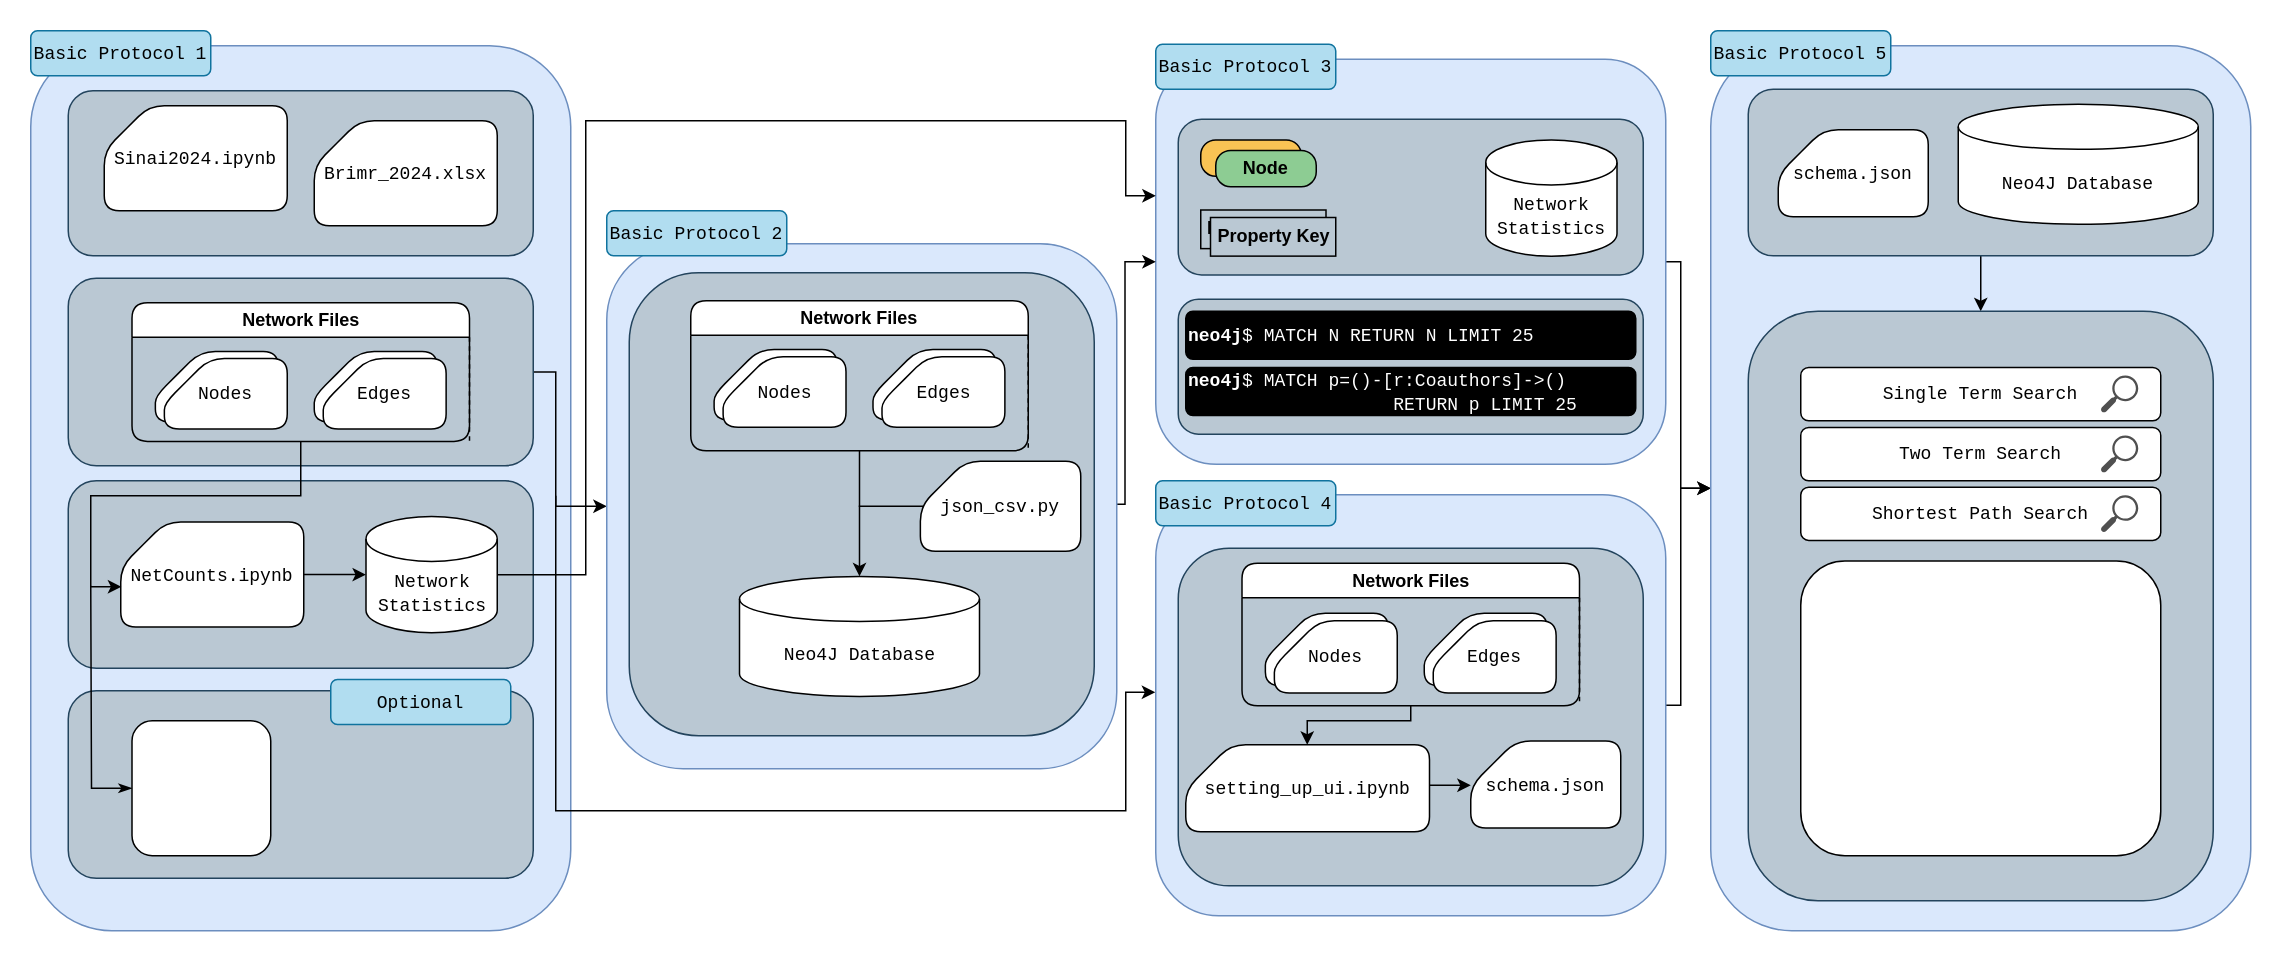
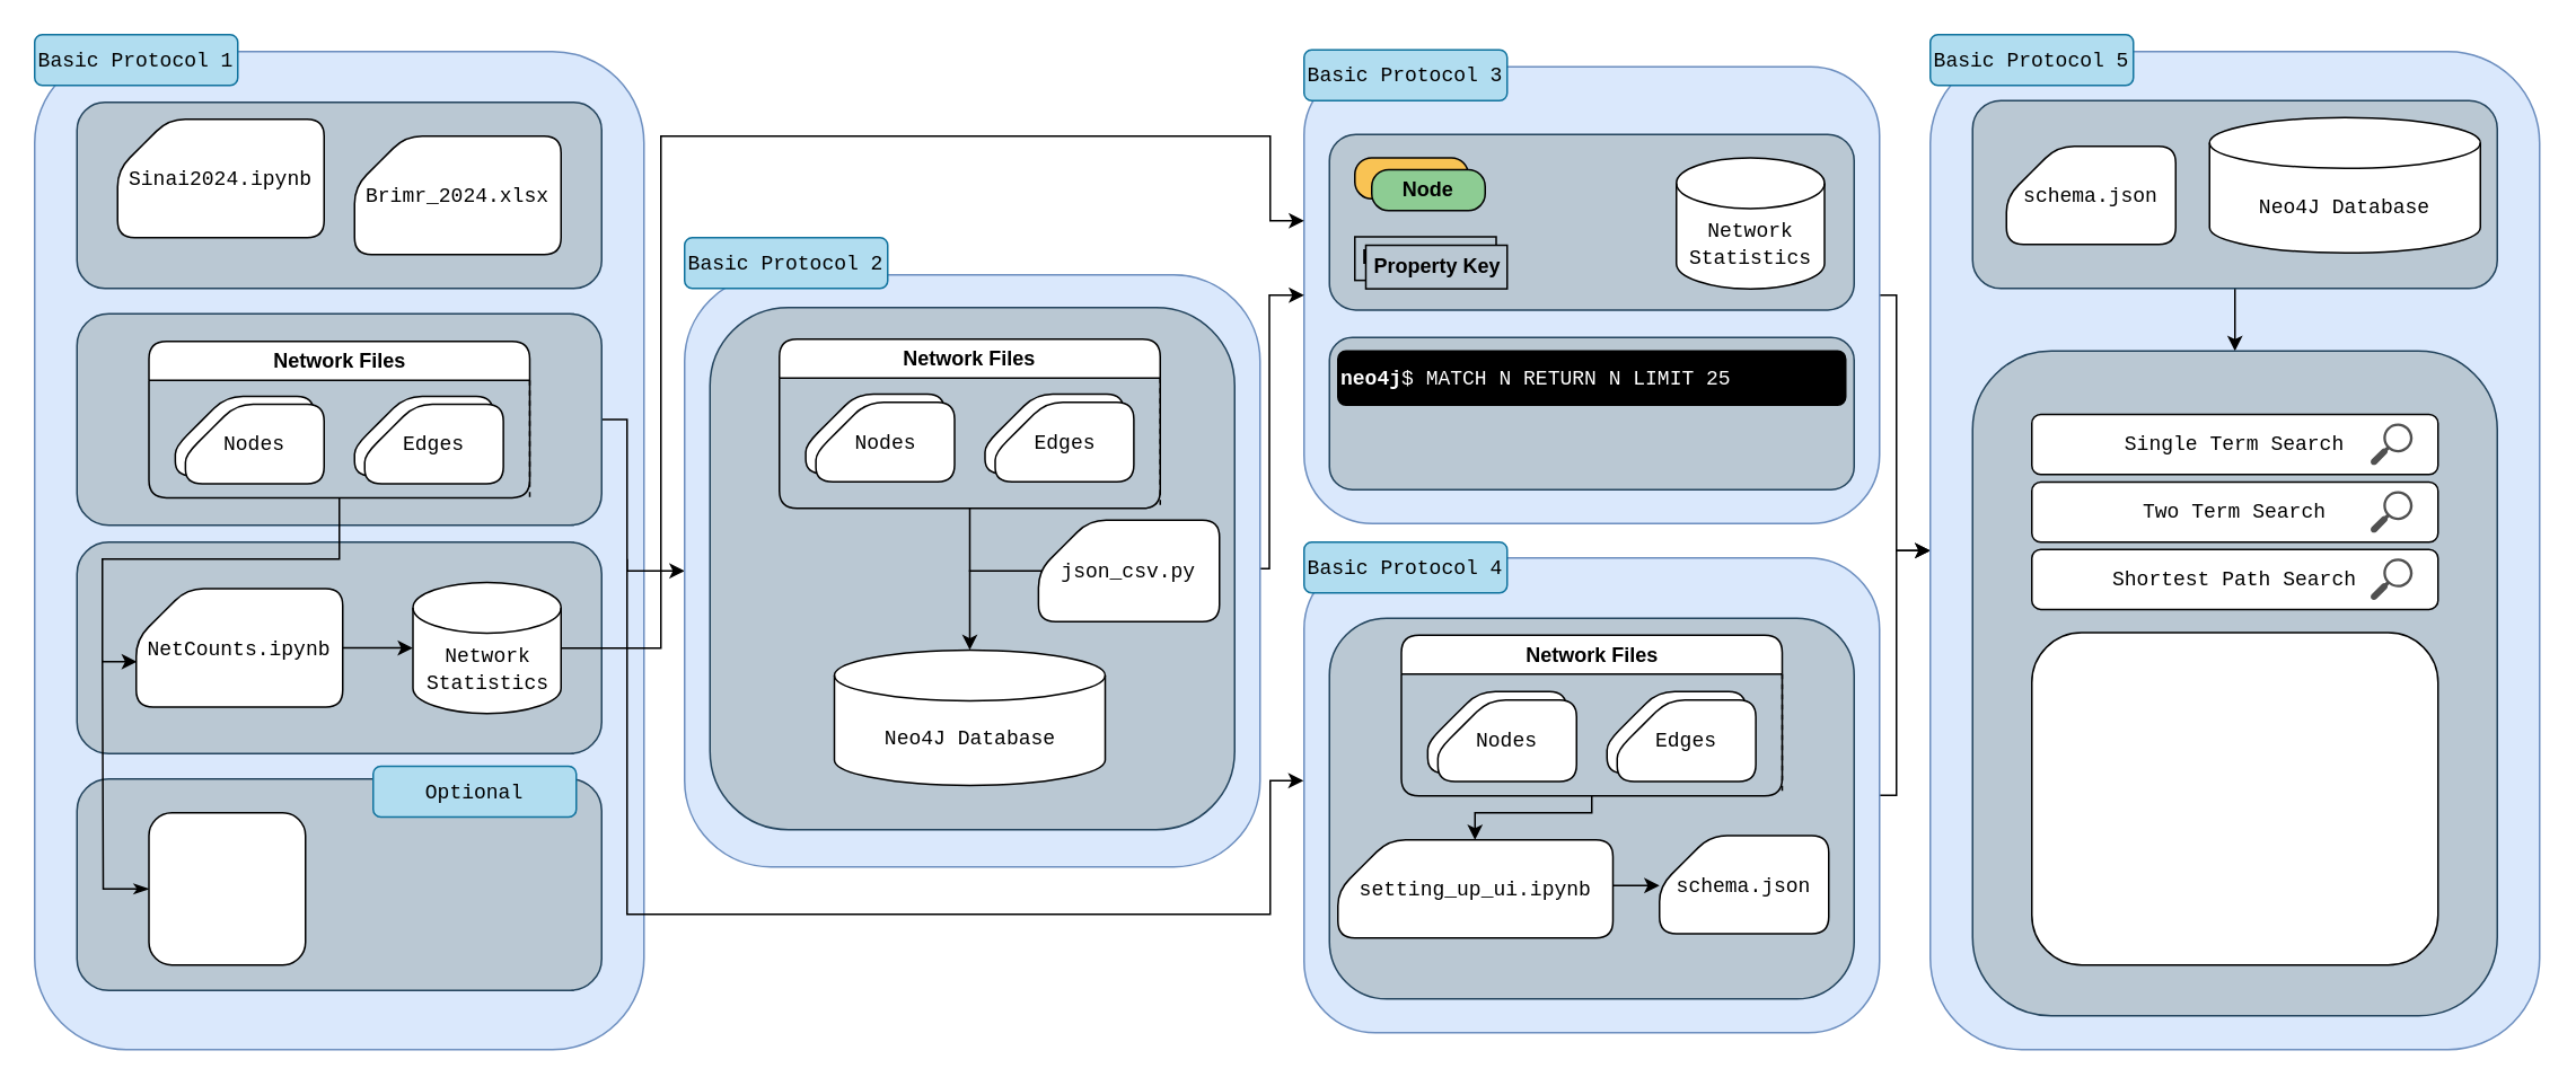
- <mxCell id="43" value="&lt;div align=&quot;left&quot;&gt;&lt;font face=&quot;Courier New&quot;&gt;&lt;span style=&quot;color: rgb(255, 255, 255);&quot;&gt;&lt;b&gt;neo4j&lt;/b&gt;$ MATCH p=()-[r:Coauthors]-&amp;gt;() &lt;span style=&quot;white-space: pre;&quot;&gt;&#09;&lt;/span&gt; &lt;span style=&quot;white-space: pre;&quot;&gt;&#09;&lt;/span&gt;&amp;nbsp;&amp;nbsp; RETURN p LIMIT 25&lt;/span&gt;&lt;/font&gt;&lt;/div&gt;" style="rounded=1;whiteSpace=wrap;html=1;strokeColor=light-dark(#000000, #ededed);fillColor=#000000;align=left;" vertex="1" parent="1"><mxGeometry x="790" y="244.5" width="300" height="32" as="geometry" /></mxCell>
